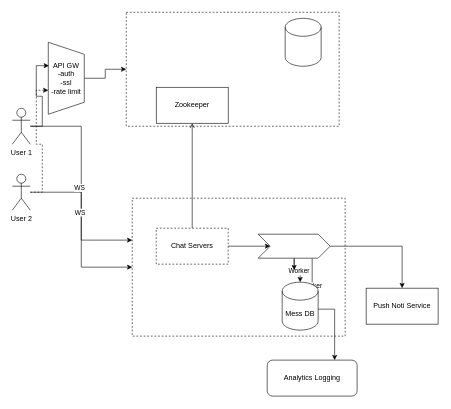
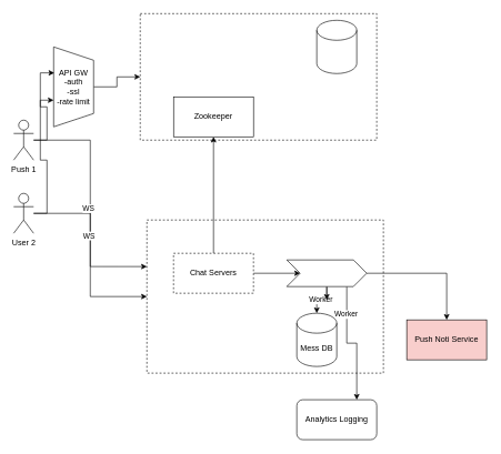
- <mxCell id="12" style="edgeStyle=orthogonalEdgeStyle;rounded=0;orthogonalLoop=1;jettySize=auto;html=1;exitX=0.5;exitY=0;exitDx=0;exitDy=0;entryX=0.5;entryY=1;entryDx=0;entryDy=0;endArrow=open;" edge="1" parent="1" source="13" target="27"><mxGeometry relative="1" as="geometry" /></mxCell>
+ <mxCell id="12" style="edgeStyle=orthogonalEdgeStyle;rounded=0;orthogonalLoop=1;jettySize=auto;html=1;exitX=0.5;exitY=0;exitDx=0;exitDy=0;entryX=0.5;entryY=1;entryDx=0;entryDy=0;" edge="1" parent="1" source="13" target="27"><mxGeometry relative="1" as="geometry" /></mxCell>
- <mxCell id="8" style="edgeStyle=orthogonalEdgeStyle;rounded=0;orthogonalLoop=1;jettySize=auto;html=1;entryX=0.667;entryY=1;entryDx=0;entryDy=0;entryPerimeter=0;dashed=1;" edge="1" parent="1" source="4" target="6"><mxGeometry relative="1" as="geometry" /></mxCell>
+ <mxCell id="8" style="edgeStyle=orthogonalEdgeStyle;rounded=0;orthogonalLoop=1;jettySize=auto;html=1;entryX=0.667;entryY=1;entryDx=0;entryDy=0;entryPerimeter=0;" edge="1" parent="1" source="4" target="6"><mxGeometry relative="1" as="geometry" /></mxCell>
- <mxCell id="2" value="User 1" style="shape=umlActor;verticalLabelPosition=bottom;verticalAlign=top;html=1;outlineConnect=0;strokeColor=default;" vertex="1" parent="1"><mxGeometry x="20" y="180" width="30" height="60" as="geometry" /></mxCell>
+ <mxCell id="2" value="Push 1" style="shape=umlActor;verticalLabelPosition=bottom;verticalAlign=top;html=1;outlineConnect=0;strokeColor=default;" vertex="1" parent="1"><mxGeometry x="20" y="180" width="30" height="60" as="geometry" /></mxCell>
- <mxCell id="21" value="Mess DB" style="shape=cylinder3;whiteSpace=wrap;html=1;boundedLbl=1;backgroundOutline=1;size=15;" vertex="1" parent="1"><mxGeometry x="470" y="470" width="60" height="80" as="geometry" /></mxCell>
+ <mxCell id="21" value="Mess DB" style="shape=cylinder3;whiteSpace=wrap;html=1;boundedLbl=1;backgroundOutline=1;size=15;" vertex="1" parent="1"><mxGeometry x="445" y="470" width="60" height="80" as="geometry" /></mxCell>
- <mxCell id="22" value="Push Noti Service" style="rounded=0;whiteSpace=wrap;html=1;" vertex="1" parent="1"><mxGeometry x="610" y="480" width="120" height="60" as="geometry" /></mxCell>
+ <mxCell id="22" value="Push Noti Service" style="rounded=0;whiteSpace=wrap;html=1;fillColor=#f8cecc;" vertex="1" parent="1"><mxGeometry x="610" y="480" width="120" height="60" as="geometry" /></mxCell>
- <mxCell id="23" value="Analytics Logging" style="rounded=1;whiteSpace=wrap;html=1;" vertex="1" parent="1"><mxGeometry x="445" y="600" width="150" height="60" as="geometry" /></mxCell>
+ <mxCell id="23" value="Analytics Logging" style="rounded=1;whiteSpace=wrap;html=1;" vertex="1" parent="1"><mxGeometry x="445" y="600" width="120" height="60" as="geometry" /></mxCell>
